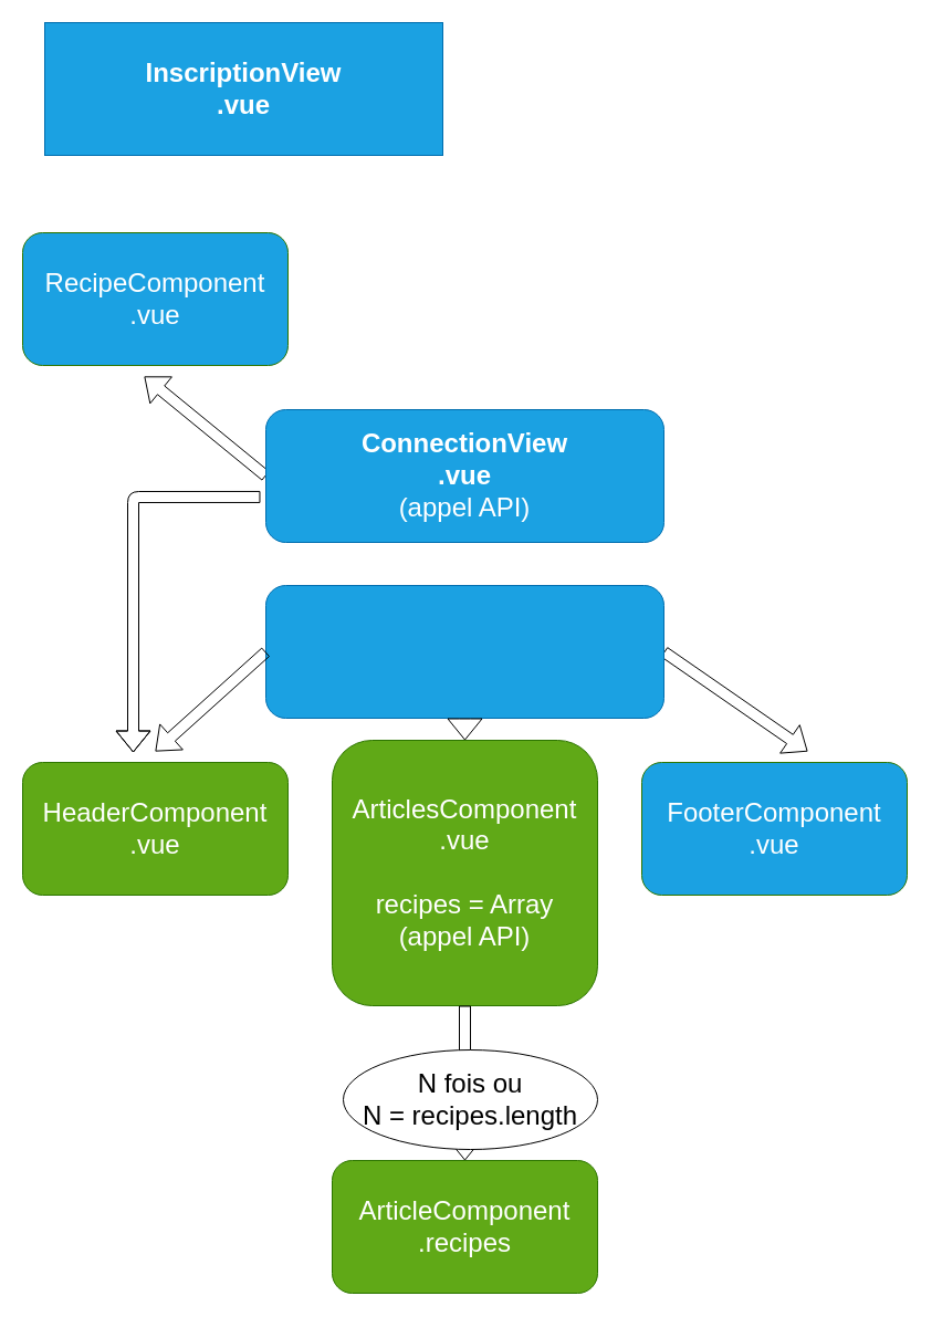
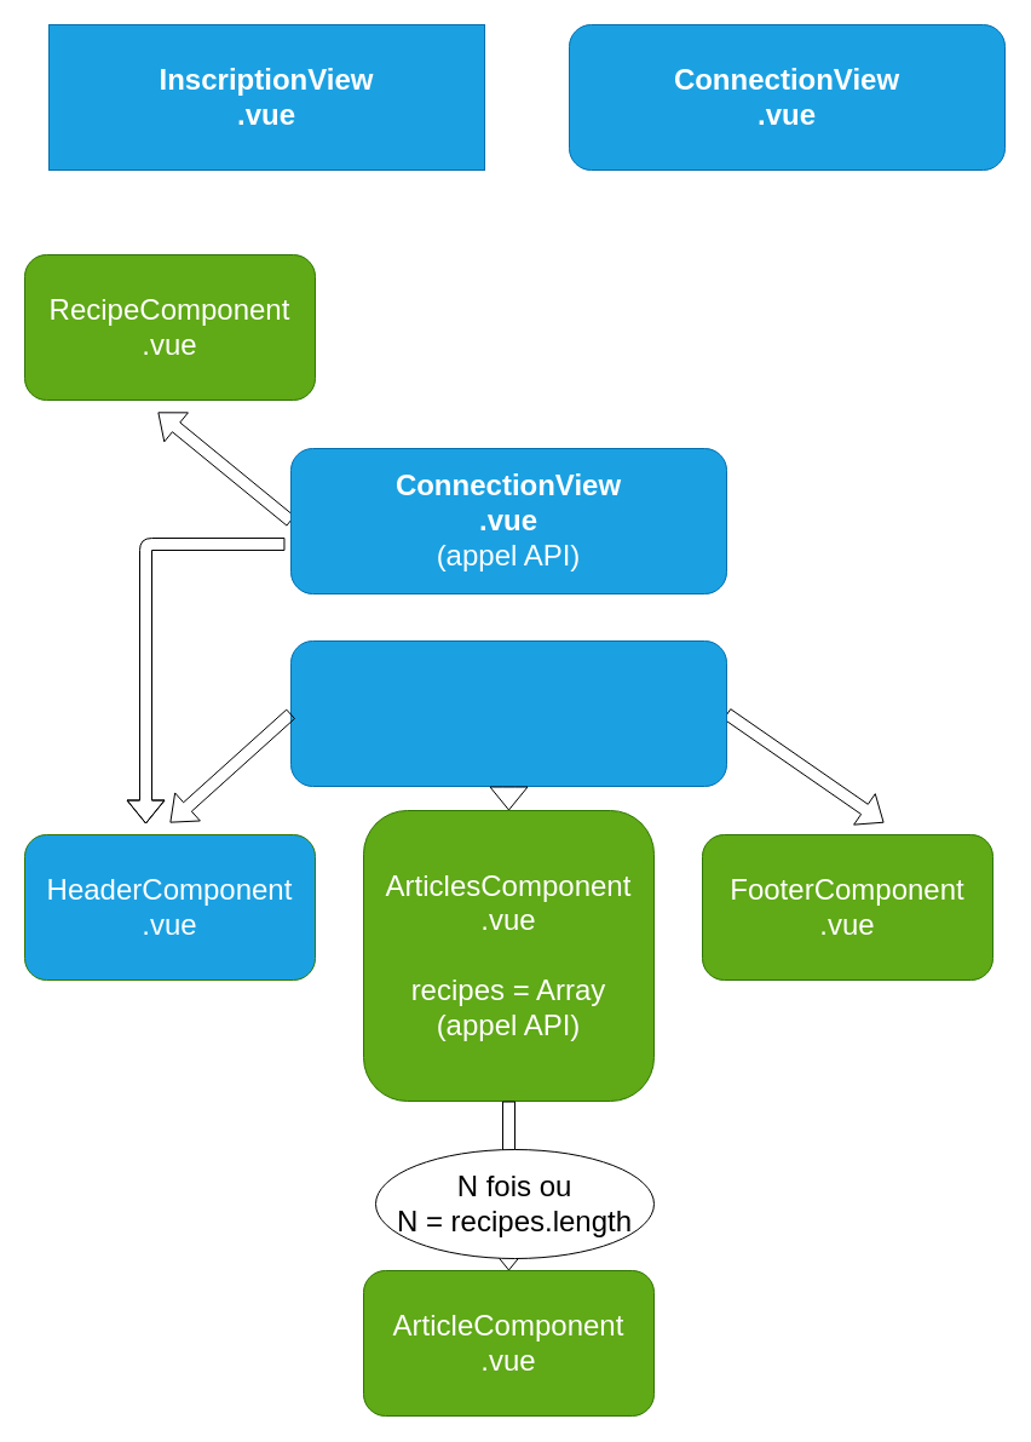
+ <mxCell id="19" value="&lt;b&gt;ConnectionView&lt;br&gt;.vue&lt;/b&gt;" style="rounded=1;whiteSpace=wrap;html=1;fontSize=24;fillColor=#1ba1e2;fontColor=#ffffff;strokeColor=#006EAF;" parent="1" vertex="1"><mxGeometry x="470" y="20" width="360" height="120" as="geometry" /></mxCell>
- <mxCell id="18" value="RecipeComponent&lt;br&gt;.vue" style="rounded=1;whiteSpace=wrap;html=1;fontSize=24;fillColor=#1ba1e2;fontColor=#ffffff;strokeColor=#2D7600;" parent="1" vertex="1"><mxGeometry y="210" width="240" height="120" as="geometry" x="20" /></mxCell>
+ <mxCell id="18" value="RecipeComponent&lt;br&gt;.vue" style="rounded=1;whiteSpace=wrap;html=1;fontSize=24;fillColor=#60a917;fontColor=#ffffff;strokeColor=#2D7600;" parent="1" vertex="1"><mxGeometry y="210" width="240" height="120" as="geometry" x="20" /></mxCell>
- <mxCell id="6" value="HeaderComponent&lt;br&gt;.vue" style="rounded=1;whiteSpace=wrap;html=1;fontSize=24;fillColor=#60a917;fontColor=#ffffff;strokeColor=#2D7600;" parent="5" vertex="1"><mxGeometry y="160" width="240" height="120" as="geometry" /></mxCell>
+ <mxCell id="6" value="HeaderComponent&lt;br&gt;.vue" style="rounded=1;whiteSpace=wrap;html=1;fontSize=24;fillColor=#1ba1e2;fontColor=#ffffff;strokeColor=#2D7600;" parent="5" vertex="1"><mxGeometry y="160" width="240" height="120" as="geometry" /></mxCell>
- <mxCell id="7" value="FooterComponent&lt;br&gt;.vue" style="rounded=1;whiteSpace=wrap;html=1;fontSize=24;fillColor=#1ba1e2;fontColor=#ffffff;strokeColor=#2D7600;" parent="5" vertex="1"><mxGeometry x="560" y="160" width="240" height="120" as="geometry" /></mxCell>
+ <mxCell id="7" value="FooterComponent&lt;br&gt;.vue" style="rounded=1;whiteSpace=wrap;html=1;fontSize=24;fillColor=#60a917;fontColor=#ffffff;strokeColor=#2D7600;" parent="5" vertex="1"><mxGeometry x="560" y="160" width="240" height="120" as="geometry" /></mxCell>
- <mxCell id="13" value="ArticleComponent&lt;br&gt;.recipes" style="rounded=1;whiteSpace=wrap;html=1;fontSize=24;fillColor=#60a917;fontColor=#ffffff;strokeColor=#2D7600;" parent="9" vertex="1"><mxGeometry x="160" y="520" width="240" height="120" as="geometry" /></mxCell>
+ <mxCell id="13" value="ArticleComponent&lt;br&gt;.vue" style="rounded=1;whiteSpace=wrap;html=1;fontSize=24;fillColor=#60a917;fontColor=#ffffff;strokeColor=#2D7600;" parent="9" vertex="1"><mxGeometry x="160" y="520" width="240" height="120" as="geometry" /></mxCell>
